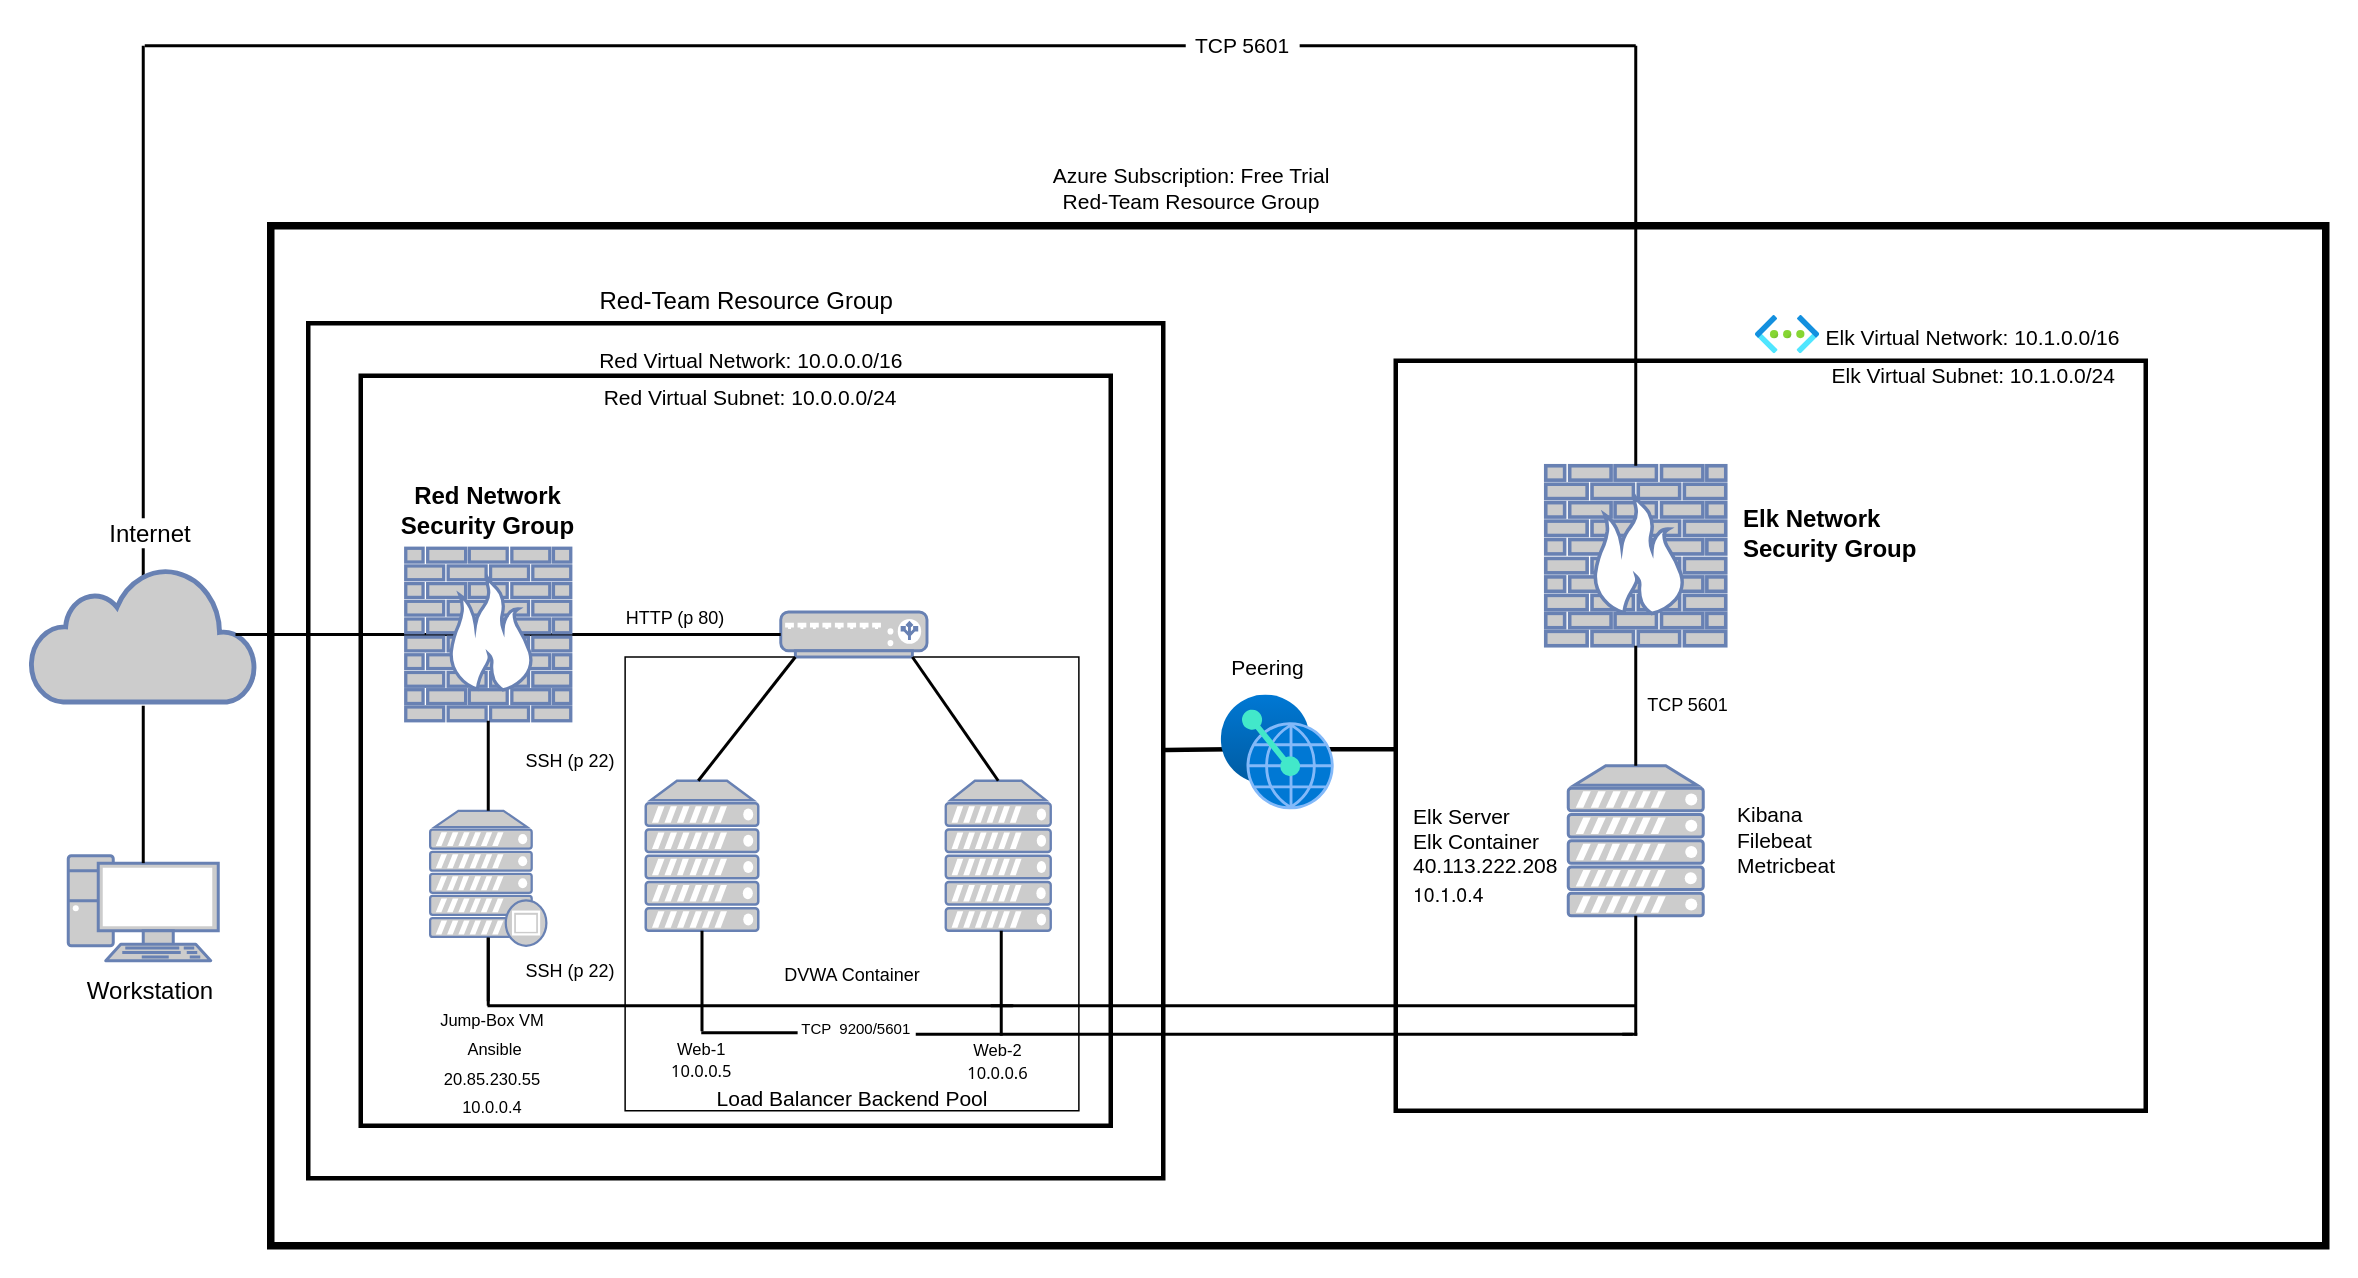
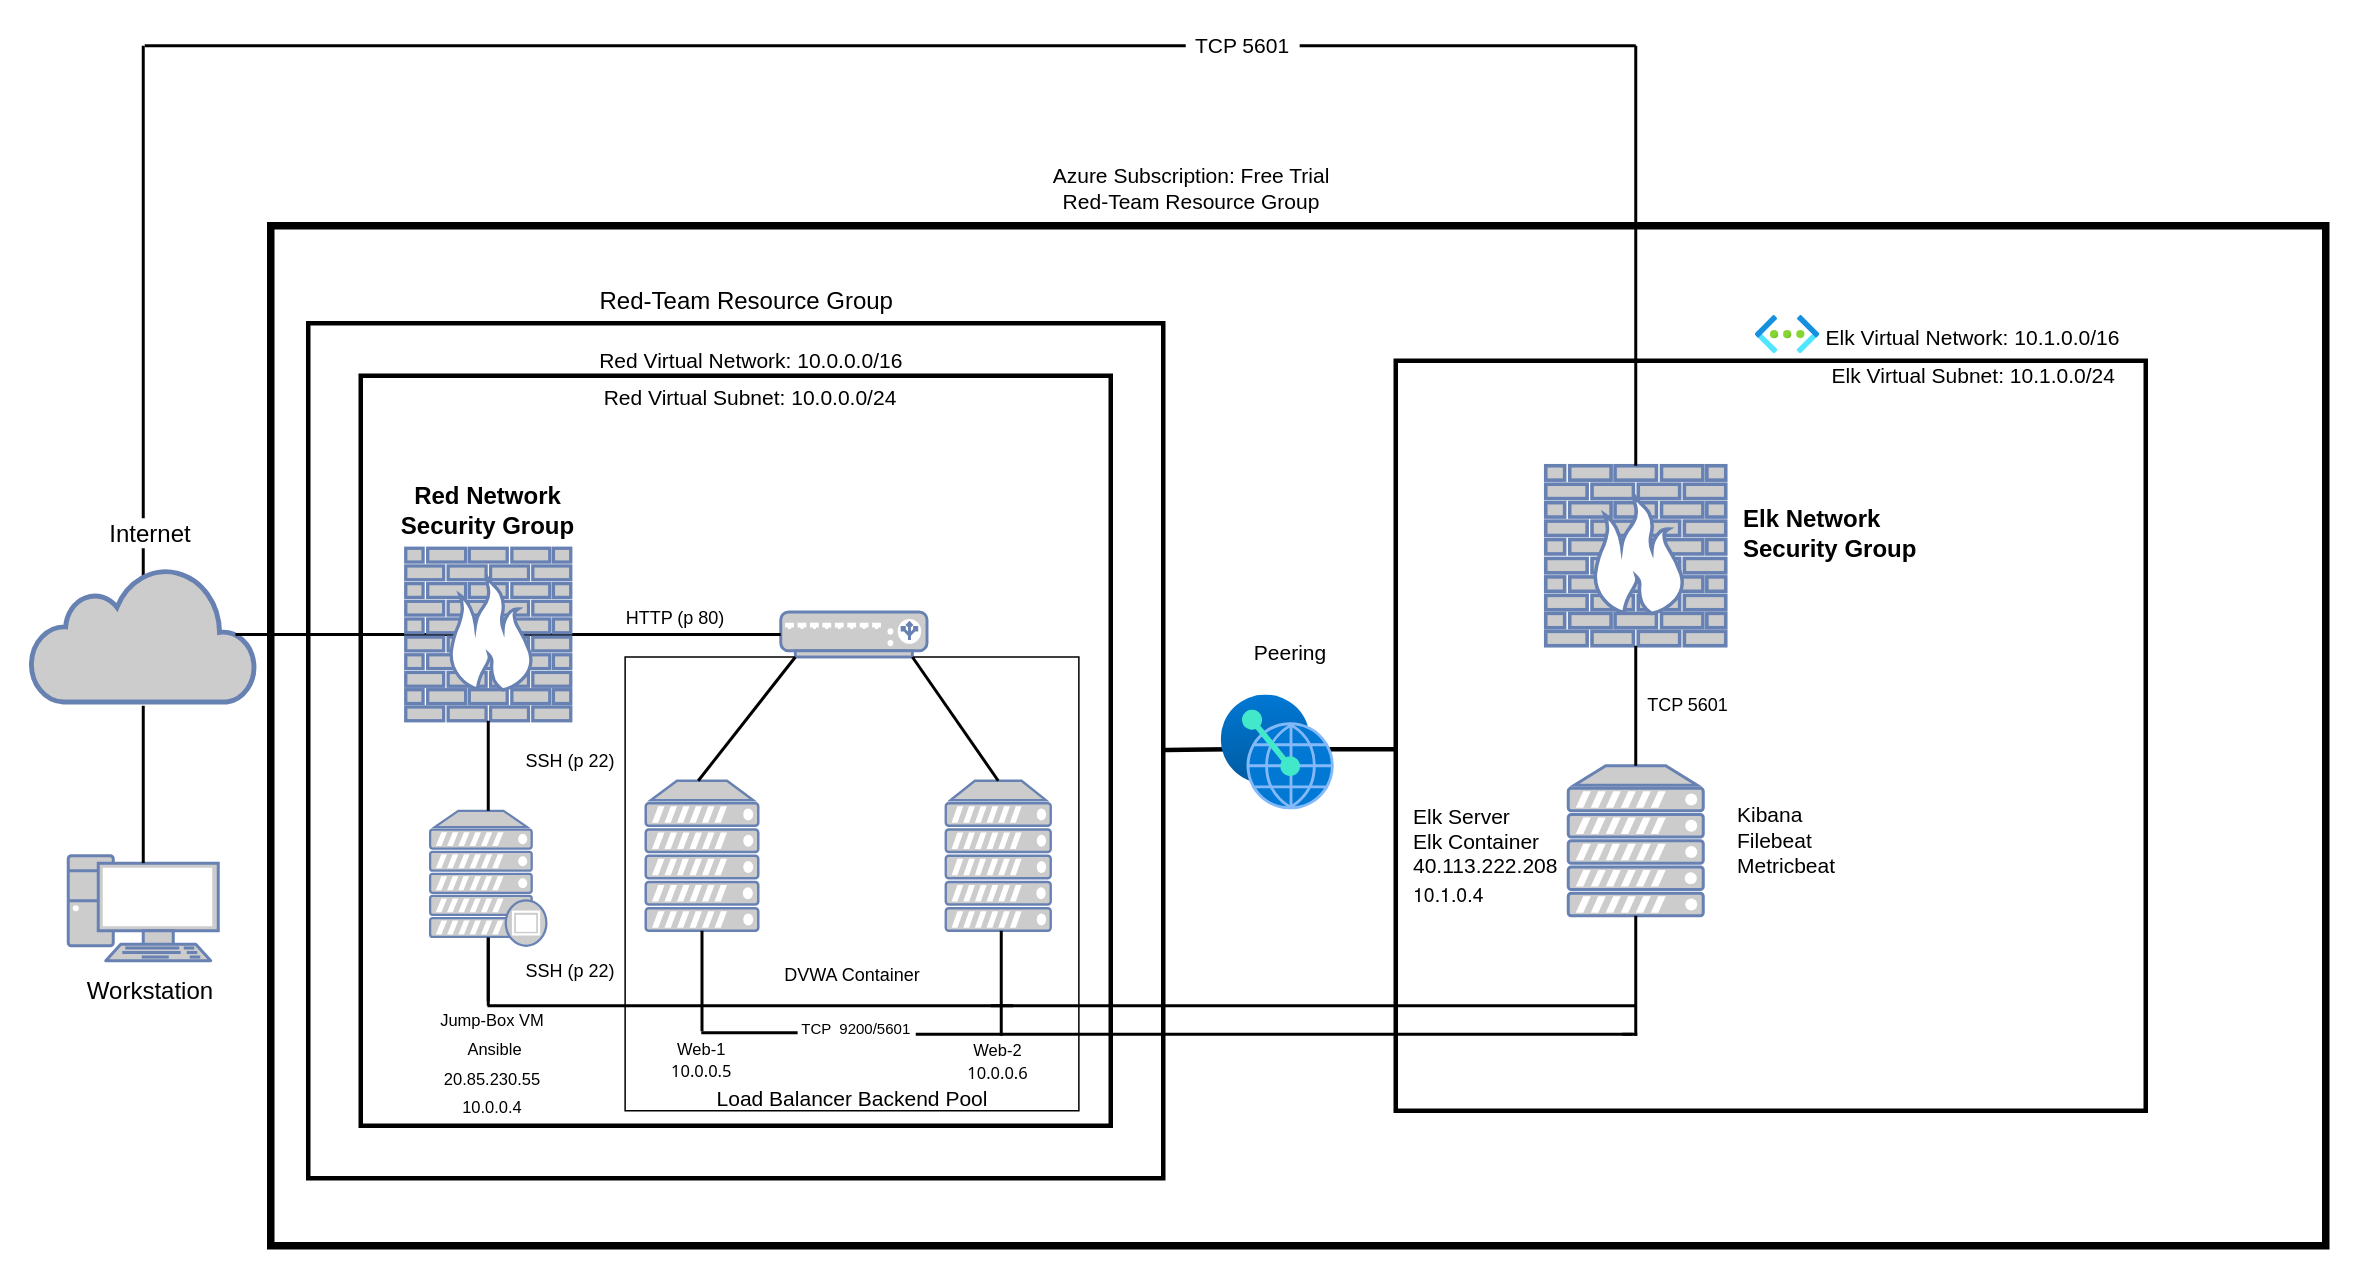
- <mxCell id="41" value="&lt;font style=&quot;font-size: 14px&quot;&gt;Peering&lt;/font&gt;" style="text;html=1;strokeColor=none;fillColor=none;align=center;verticalAlign=middle;whiteSpace=wrap;rounded=0;" parent="1" vertex="1"><mxGeometry x="810" y="430" width="70" height="30" as="geometry" /></mxCell>
+ <mxCell id="41" value="&lt;font style=&quot;font-size: 14px&quot;&gt;Peering&lt;/font&gt;" style="text;html=1;strokeColor=none;fillColor=none;align=center;verticalAlign=middle;whiteSpace=wrap;rounded=0;" parent="1" vertex="1"><mxGeometry x="825" y="420" width="70" height="30" as="geometry" /></mxCell>
